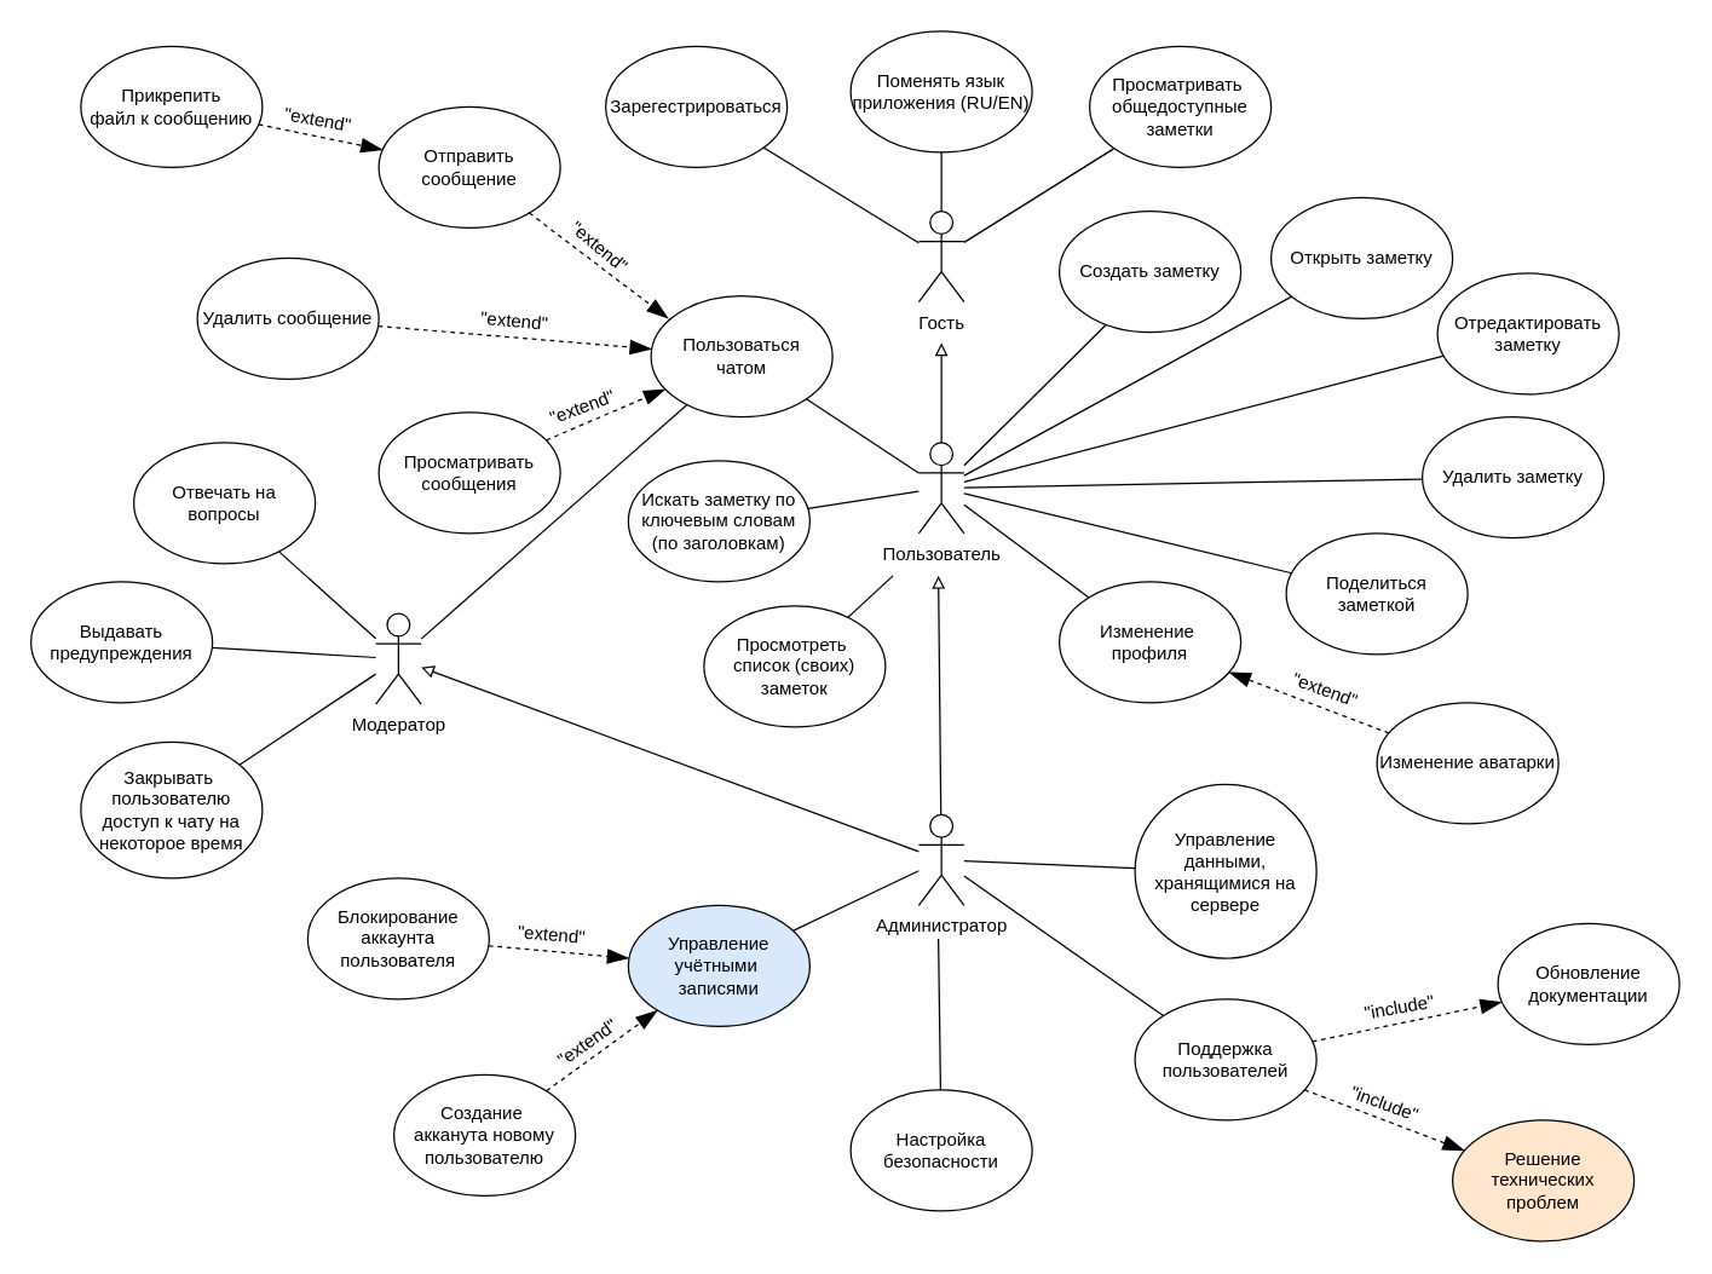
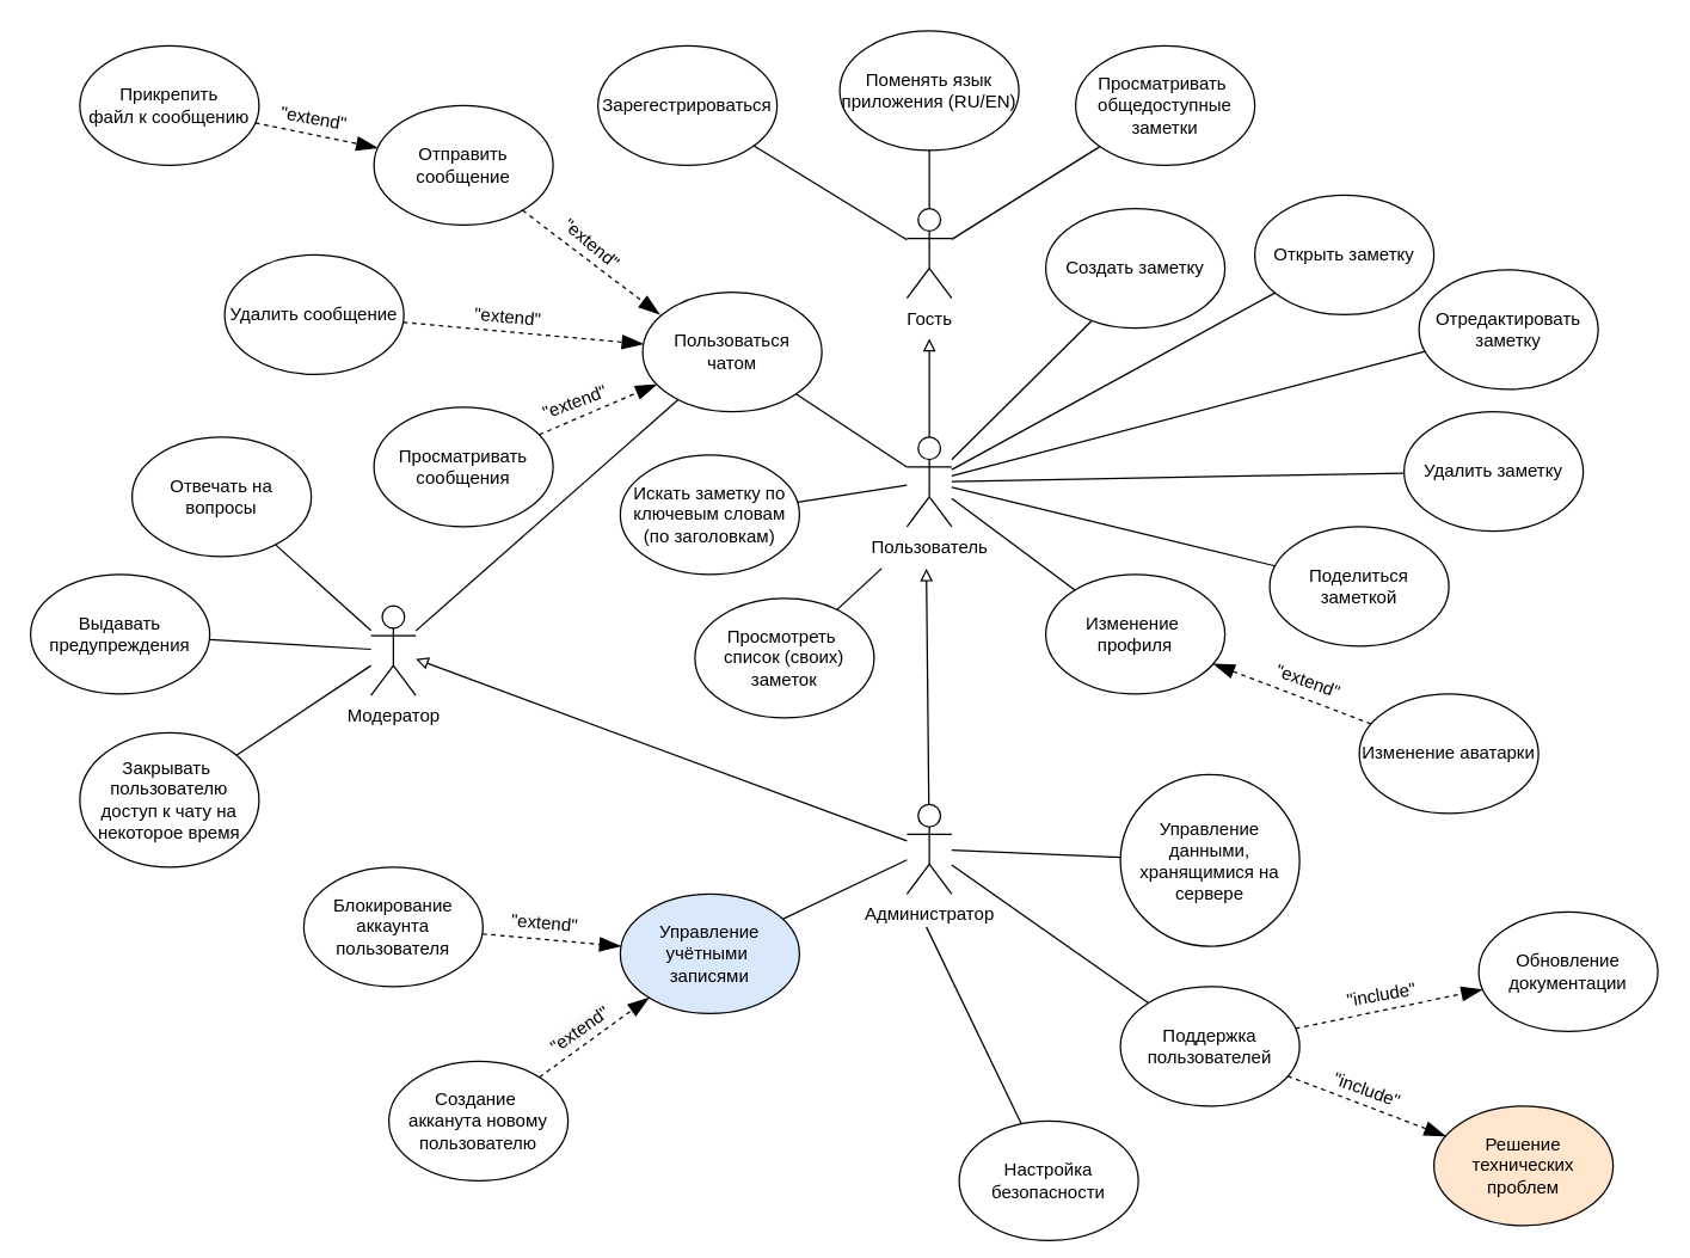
- <mxCell id="46" value="Удалить сообщение" style="ellipse;whiteSpace=wrap;html=1;" vertex="1" parent="1"><mxGeometry x="130" y="170" width="120" height="80" as="geometry" /></mxCell>
+ <mxCell id="46" value="Удалить сообщение" style="ellipse;whiteSpace=wrap;html=1;" vertex="1" parent="1"><mxGeometry x="150" y="170" width="120" height="80" as="geometry" /></mxCell>
- <mxCell id="62" value="Настройка безопасности" style="ellipse;whiteSpace=wrap;html=1;" vertex="1" parent="1"><mxGeometry x="562" y="720" width="120" height="80" as="geometry" /></mxCell>
+ <mxCell id="62" value="Настройка безопасности" style="ellipse;whiteSpace=wrap;html=1;" vertex="1" parent="1"><mxGeometry x="642" y="750" width="120" height="80" as="geometry" /></mxCell>
